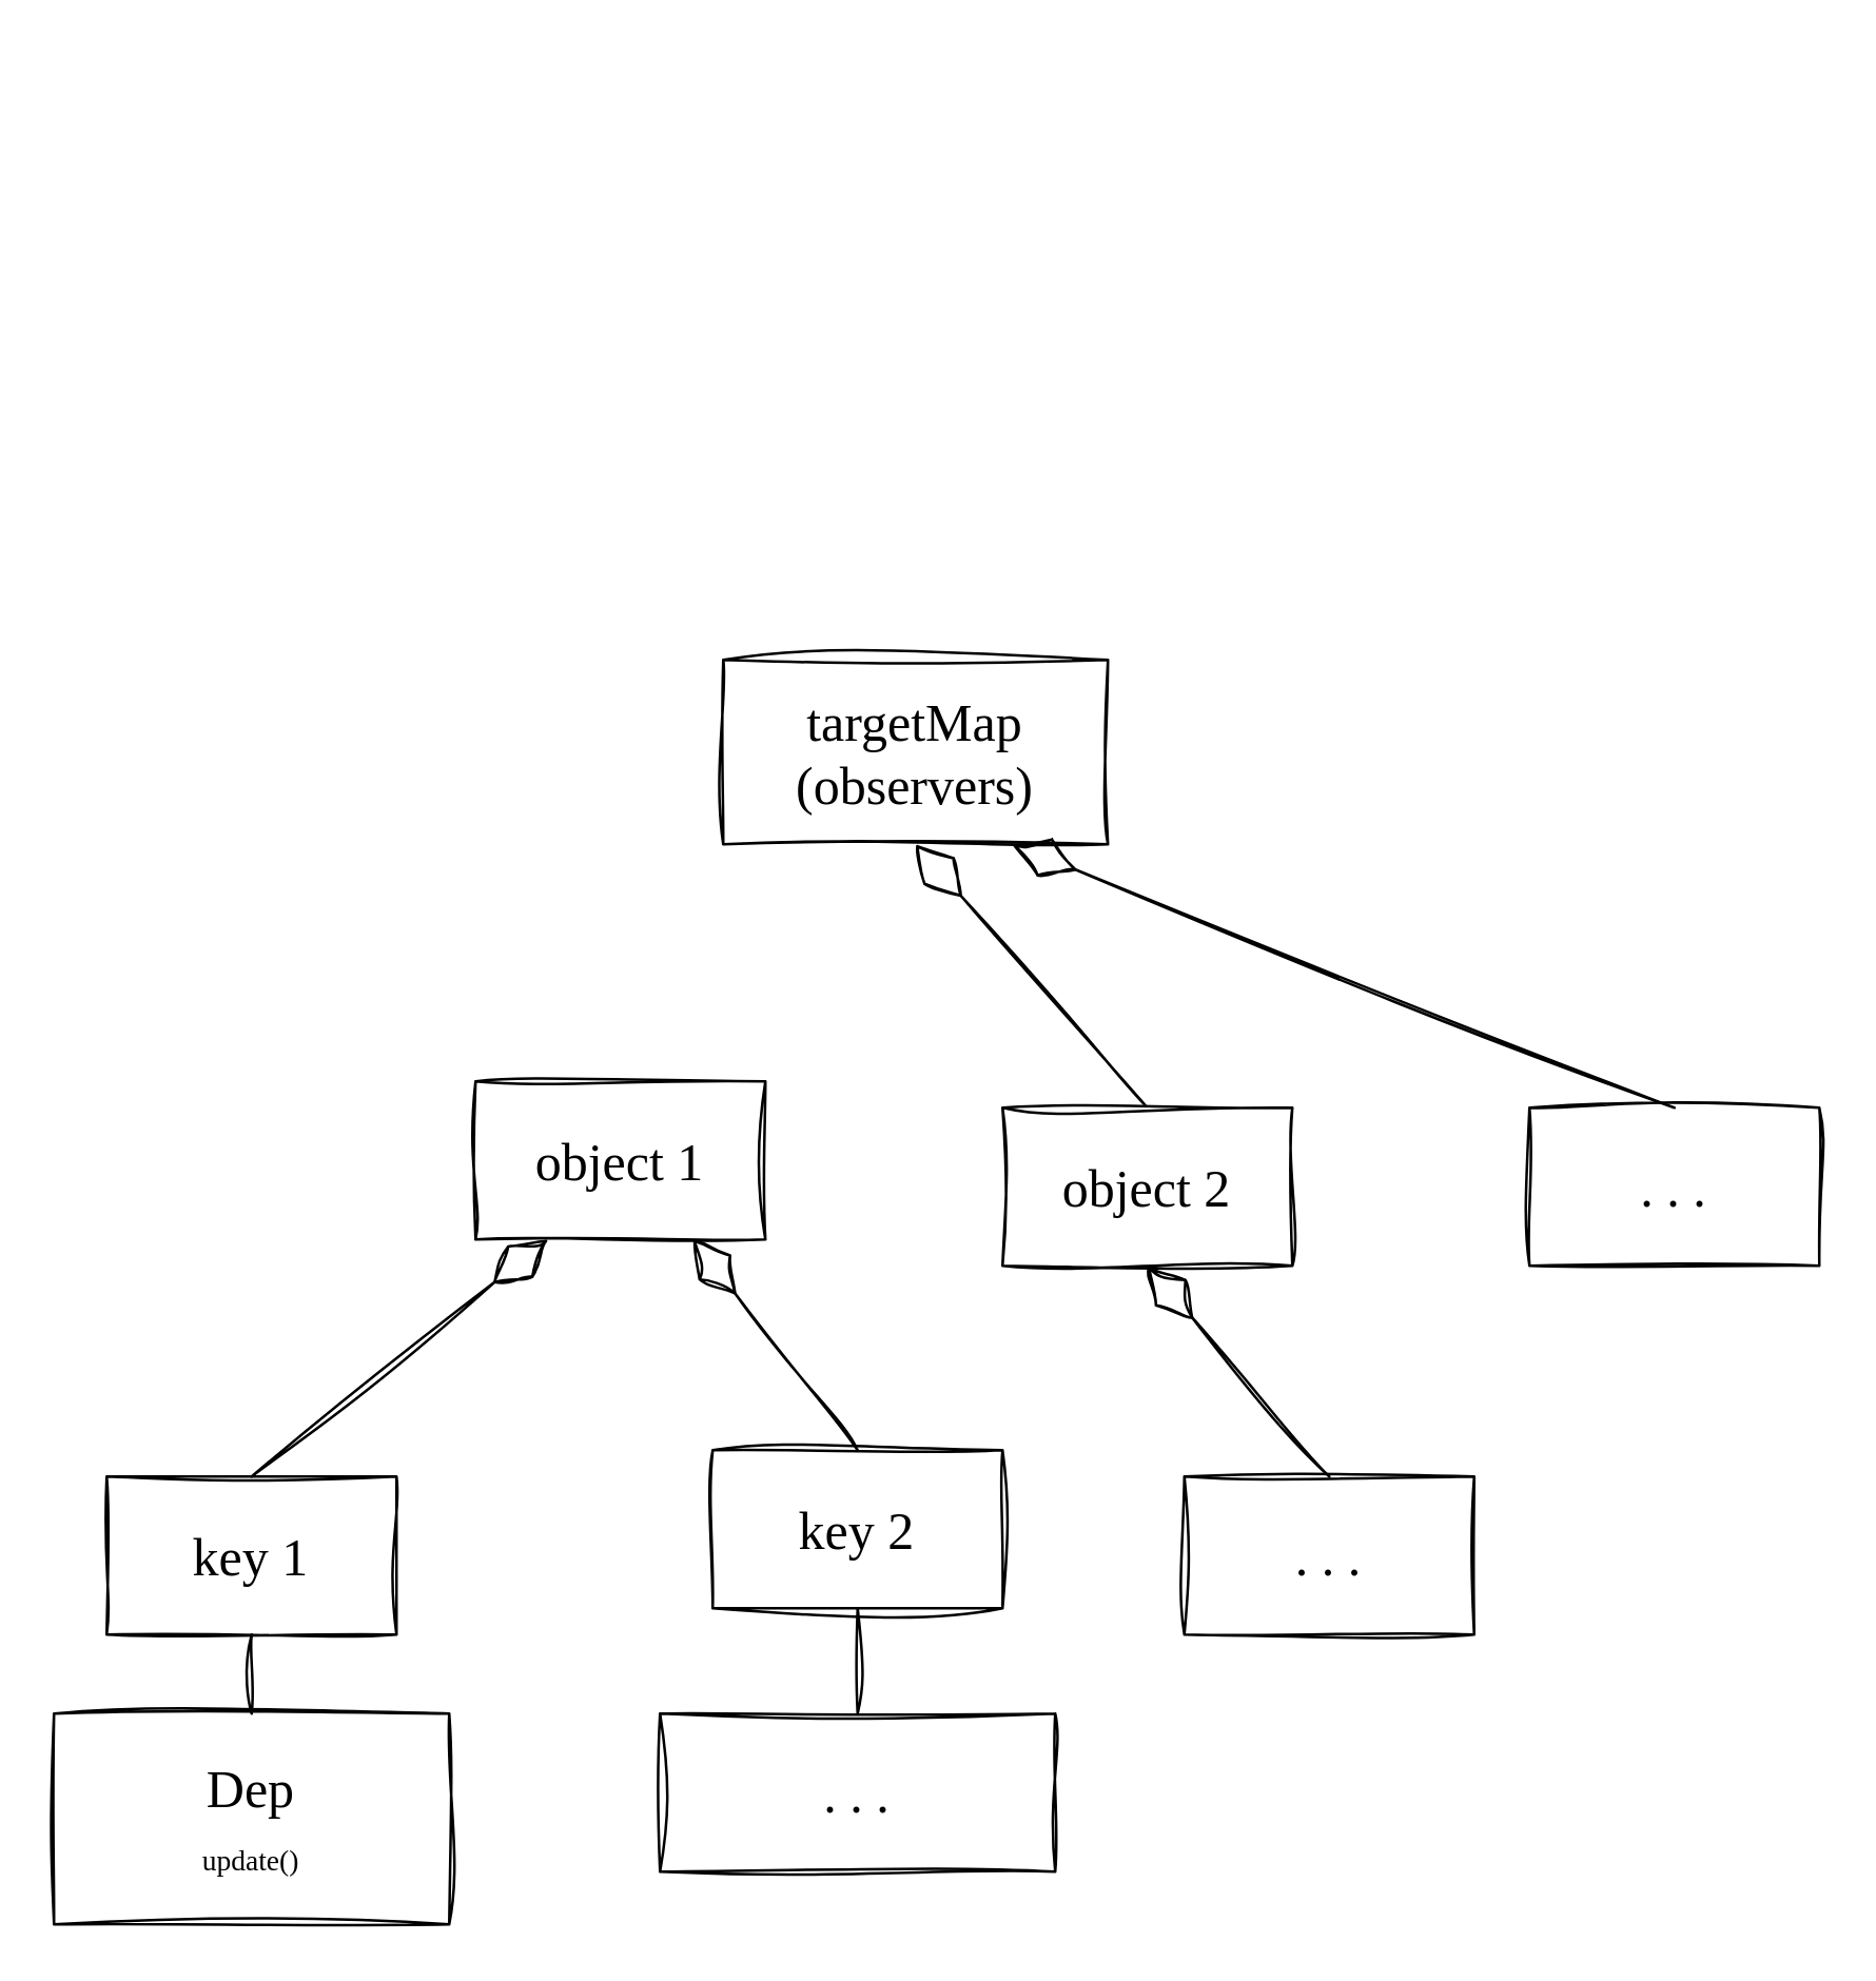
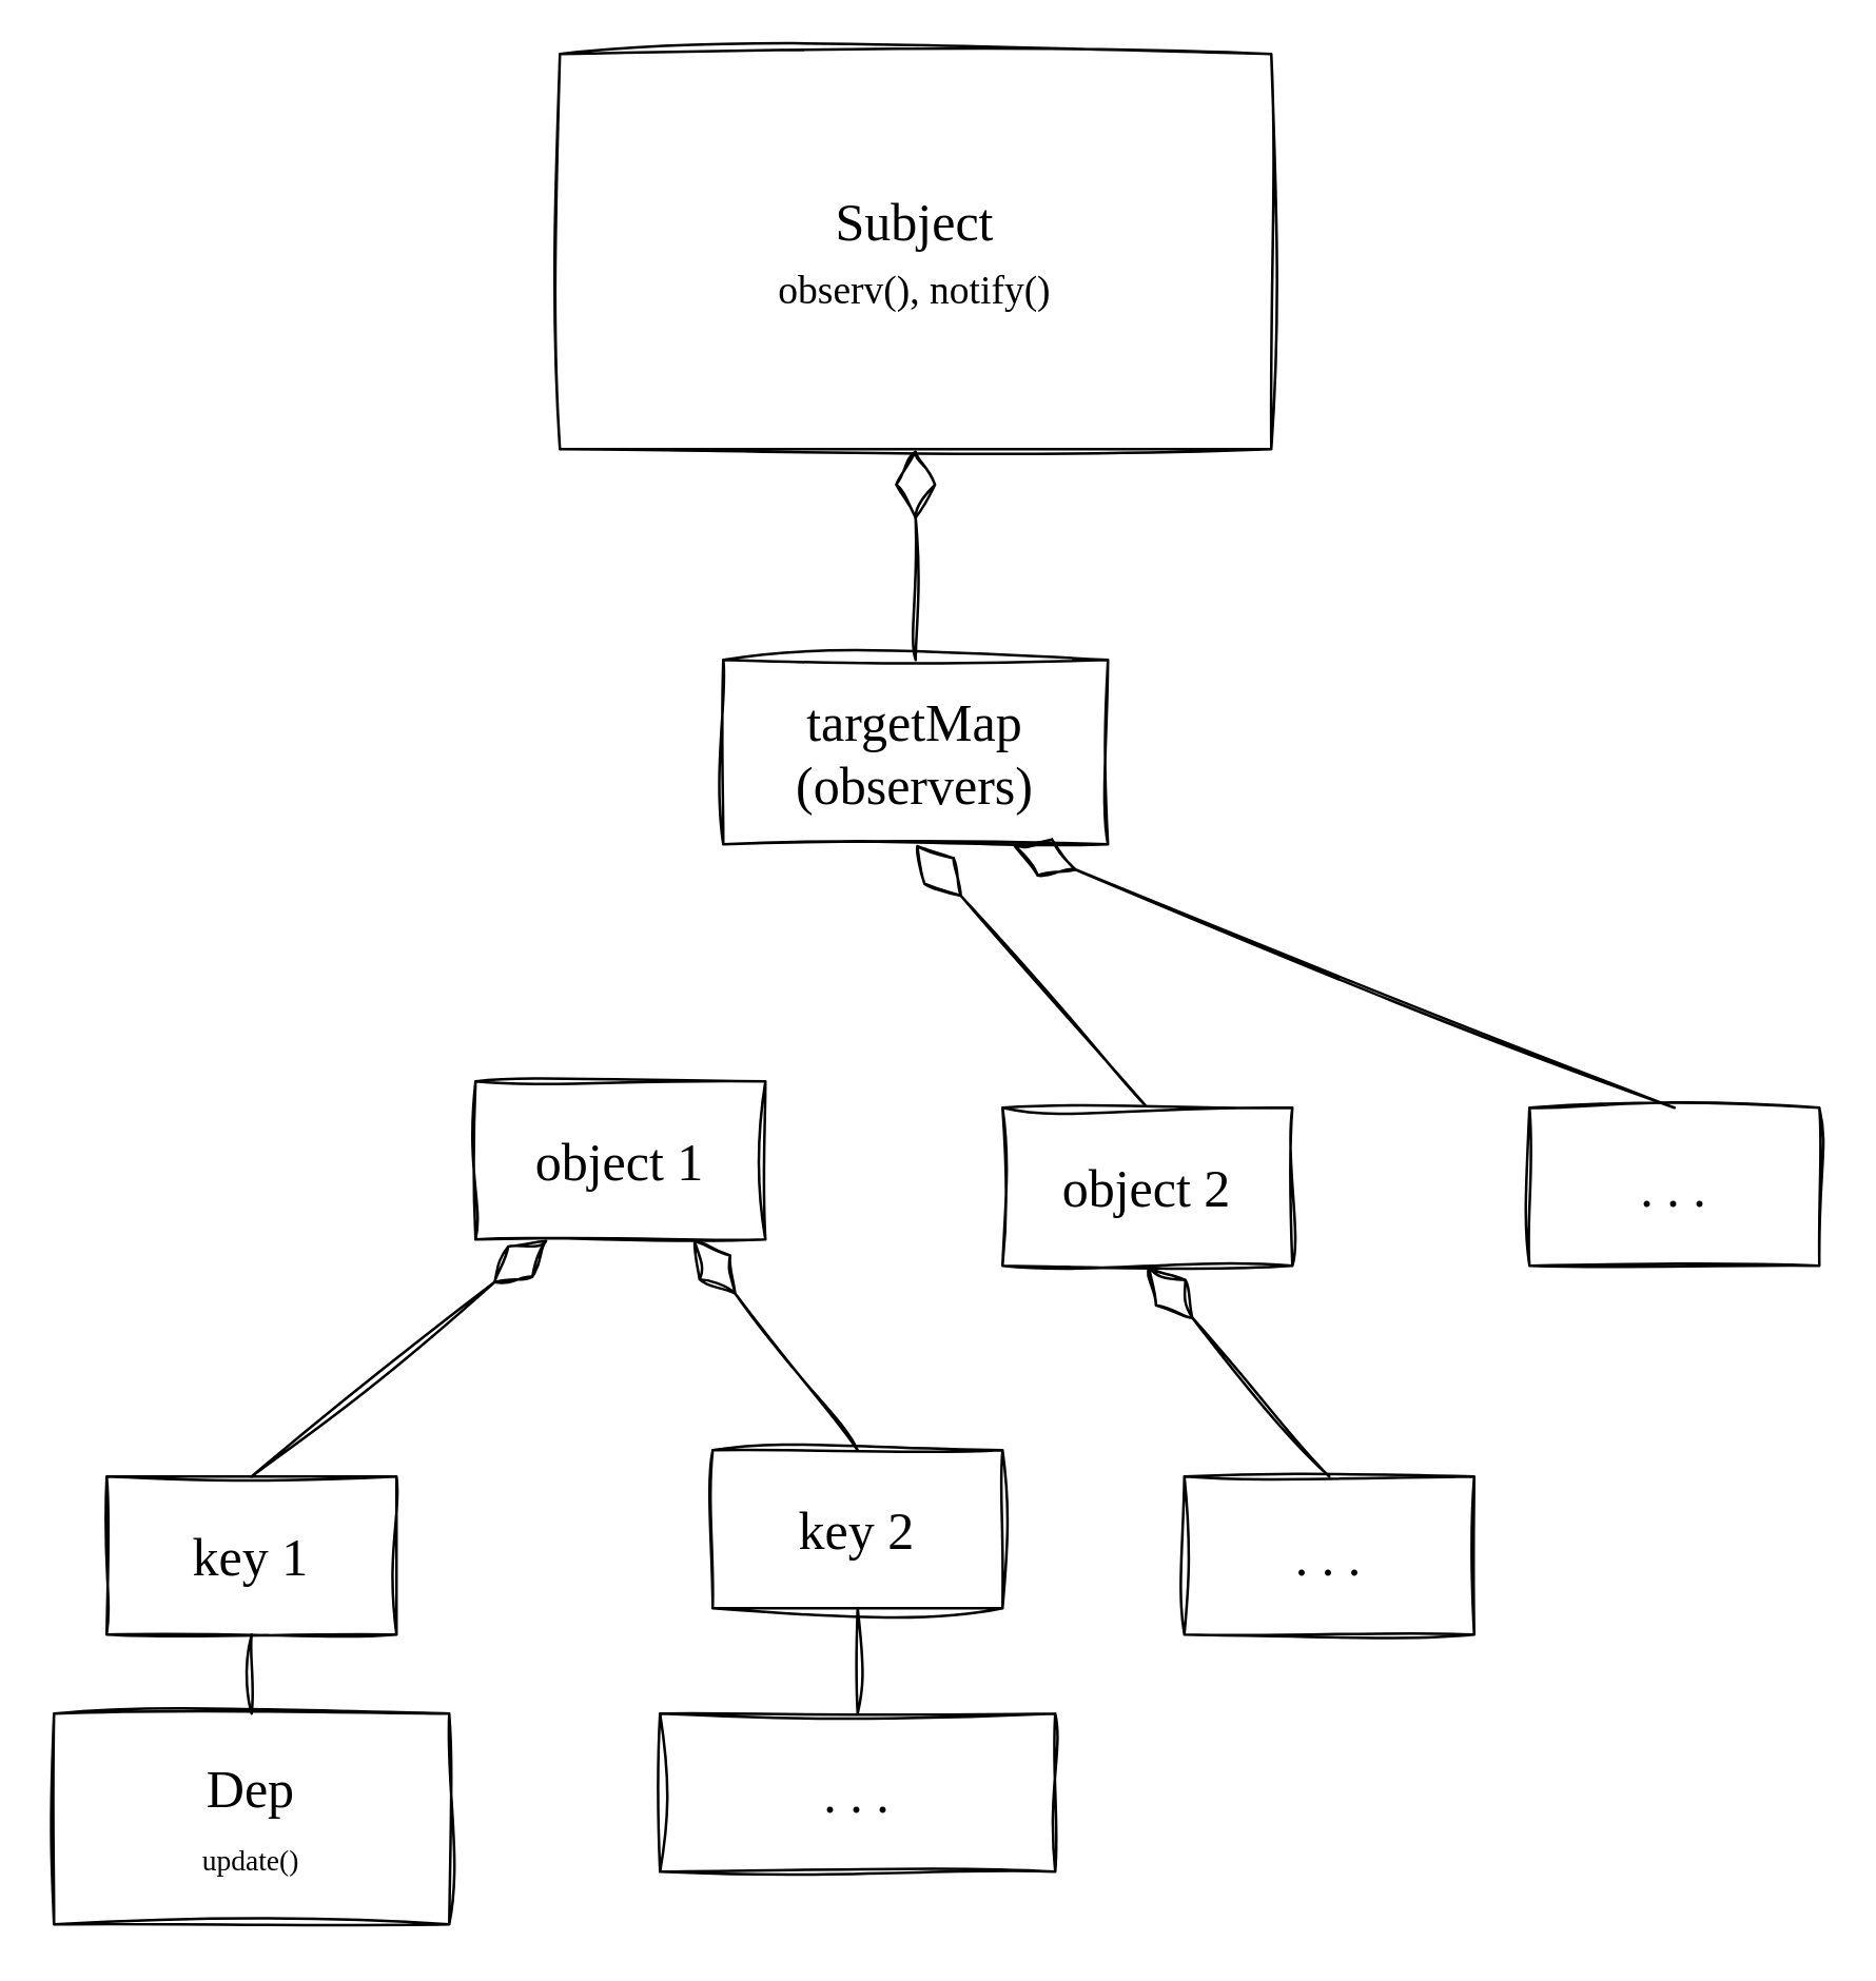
+ <mxCell id="18" value="Subject&lt;br&gt;&lt;font style=&quot;font-size: 15px;&quot;&gt;observ(), notify()&lt;/font&gt;" style="rounded=0;whiteSpace=wrap;html=1;sketch=1;hachureGap=4;jiggle=2;curveFitting=1;fontFamily=Architects Daughter;fontSource=https%3A%2F%2Ffonts.googleapis.com%2Fcss%3Ffamily%3DArchitects%2BDaughter;fontSize=20;" parent="1" vertex="1"><mxGeometry x="212" y="20" width="270" height="150" as="geometry" /></mxCell>
+ <mxCell id="19" value="" style="endArrow=diamondThin;endFill=0;endSize=24;html=1;sketch=1;hachureGap=4;jiggle=2;curveFitting=1;fontFamily=Architects Daughter;fontSource=https%3A%2F%2Ffonts.googleapis.com%2Fcss%3Ffamily%3DArchitects%2BDaughter;fontSize=16;entryX=0.5;entryY=1;entryDx=0;entryDy=0;" parent="1" source="2" target="18" edge="1"><mxGeometry width="160" relative="1" as="geometry"><mxPoint x="245" y="420" as="sourcePoint" /><mxPoint x="320.5" y="330" as="targetPoint" /></mxGeometry></mxCell>
